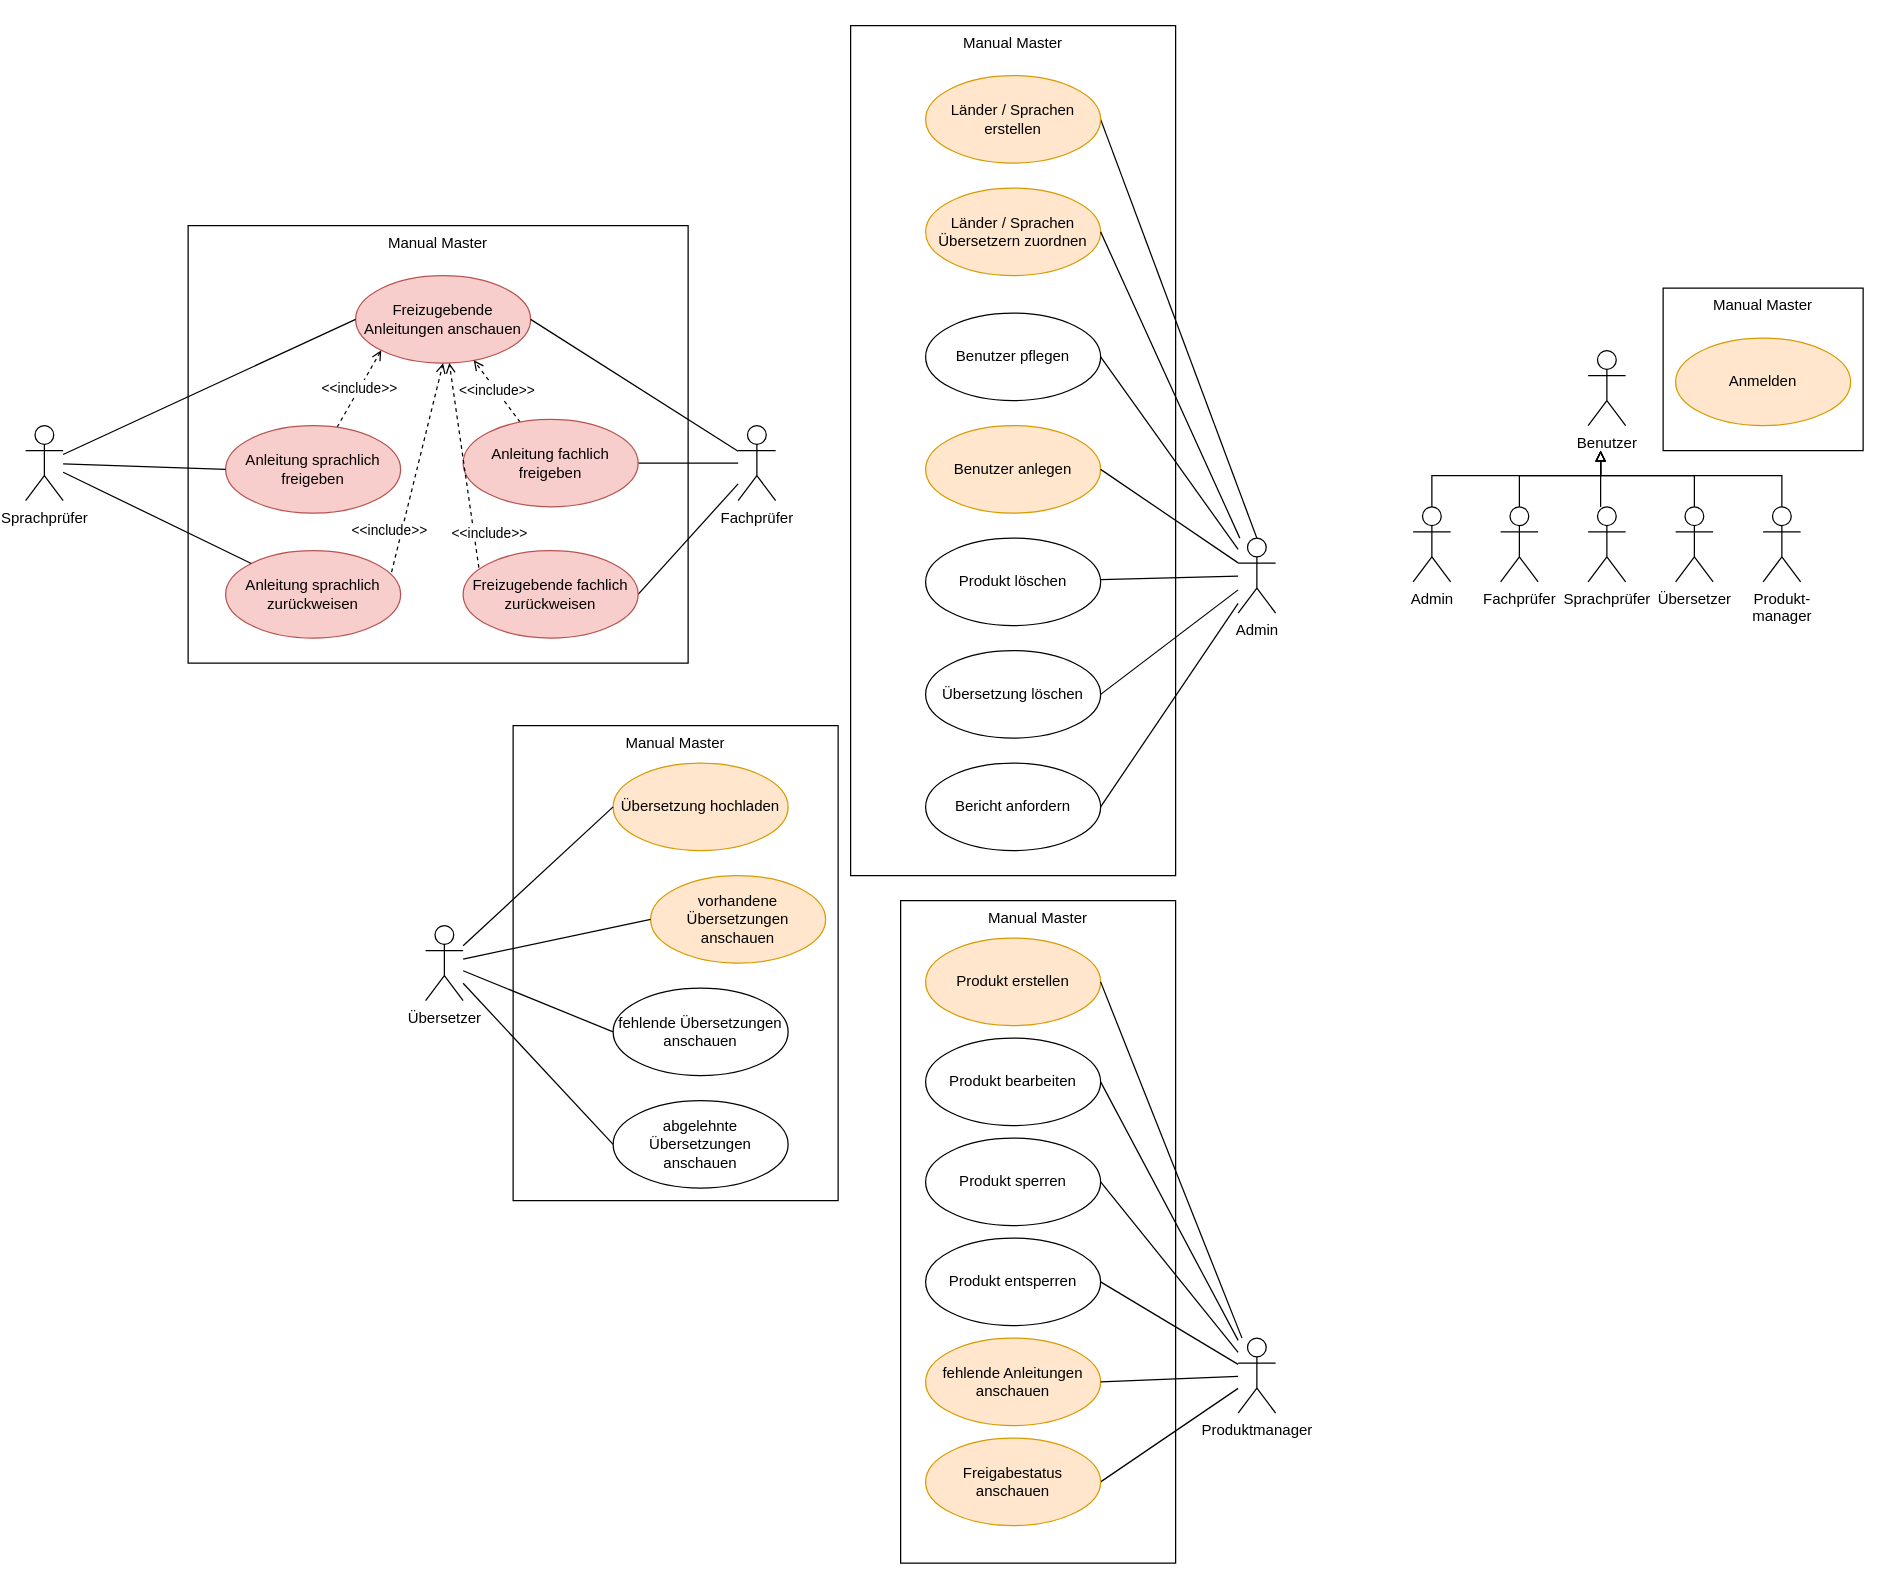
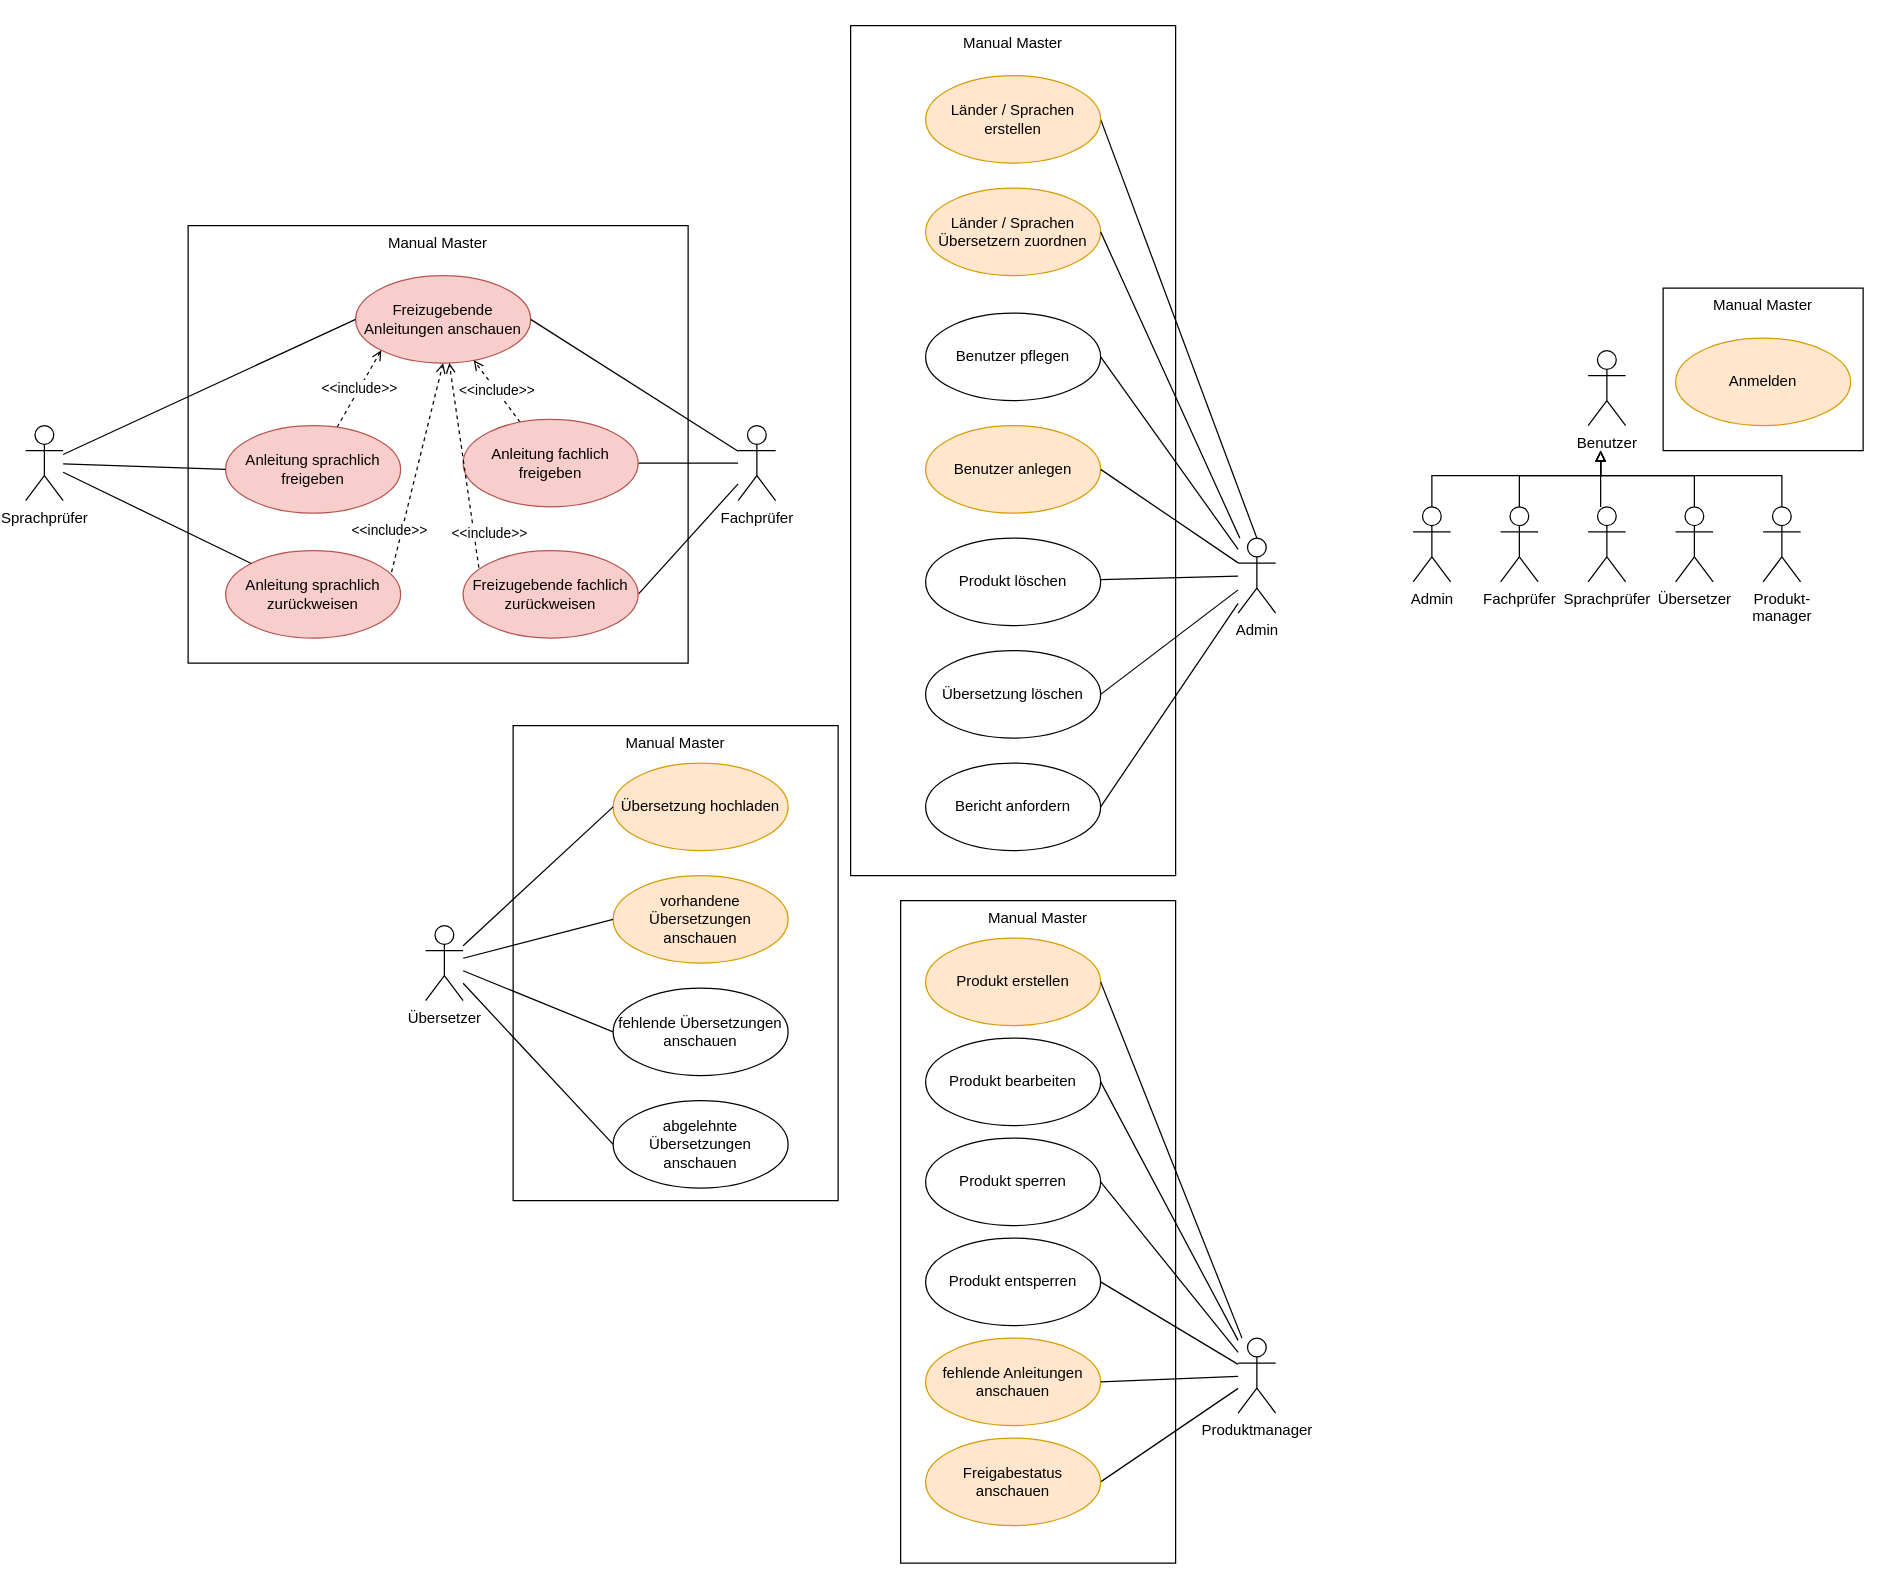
- <mxCell id="19" value="vorhandene Übersetzungen anschauen" style="ellipse;whiteSpace=wrap;html=1;fillColor=#ffe6cc;strokeColor=#d79b00;" parent="1" vertex="1"><mxGeometry x="520" y="700" width="140" height="70" as="geometry" /></mxCell>
+ <mxCell id="19" value="vorhandene Übersetzungen anschauen" style="ellipse;whiteSpace=wrap;html=1;fillColor=#ffe6cc;strokeColor=#d79b00;" parent="1" vertex="1"><mxGeometry x="490" y="700" width="140" height="70" as="geometry" /></mxCell>
